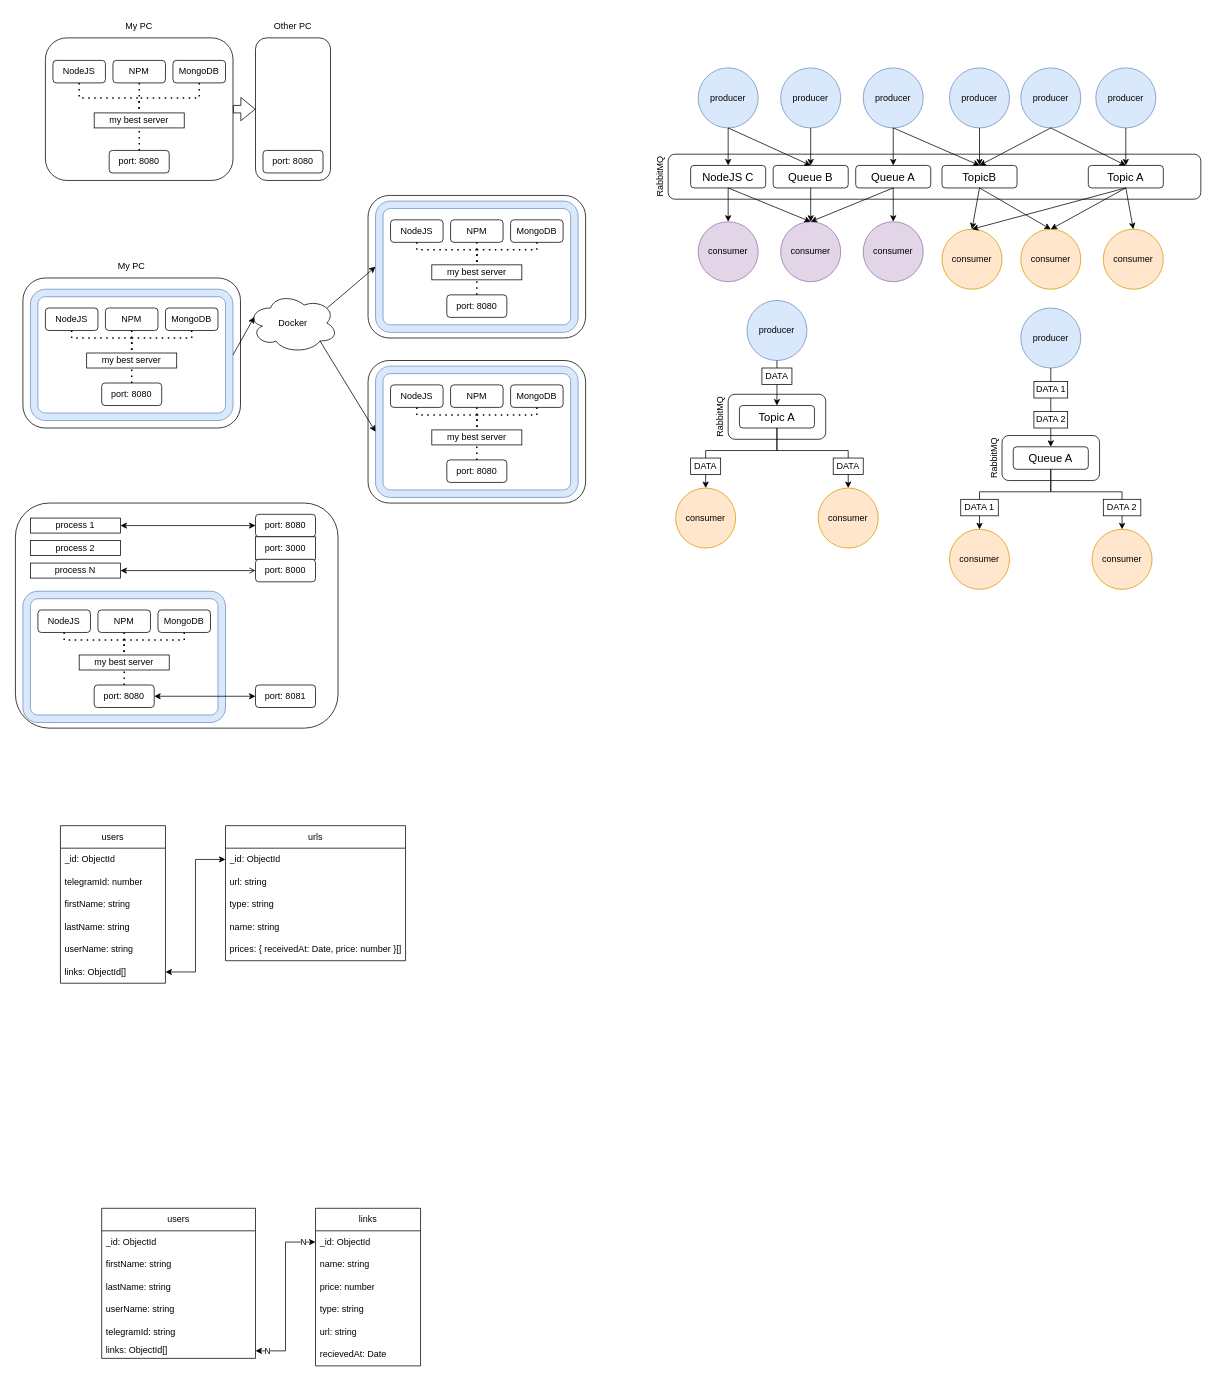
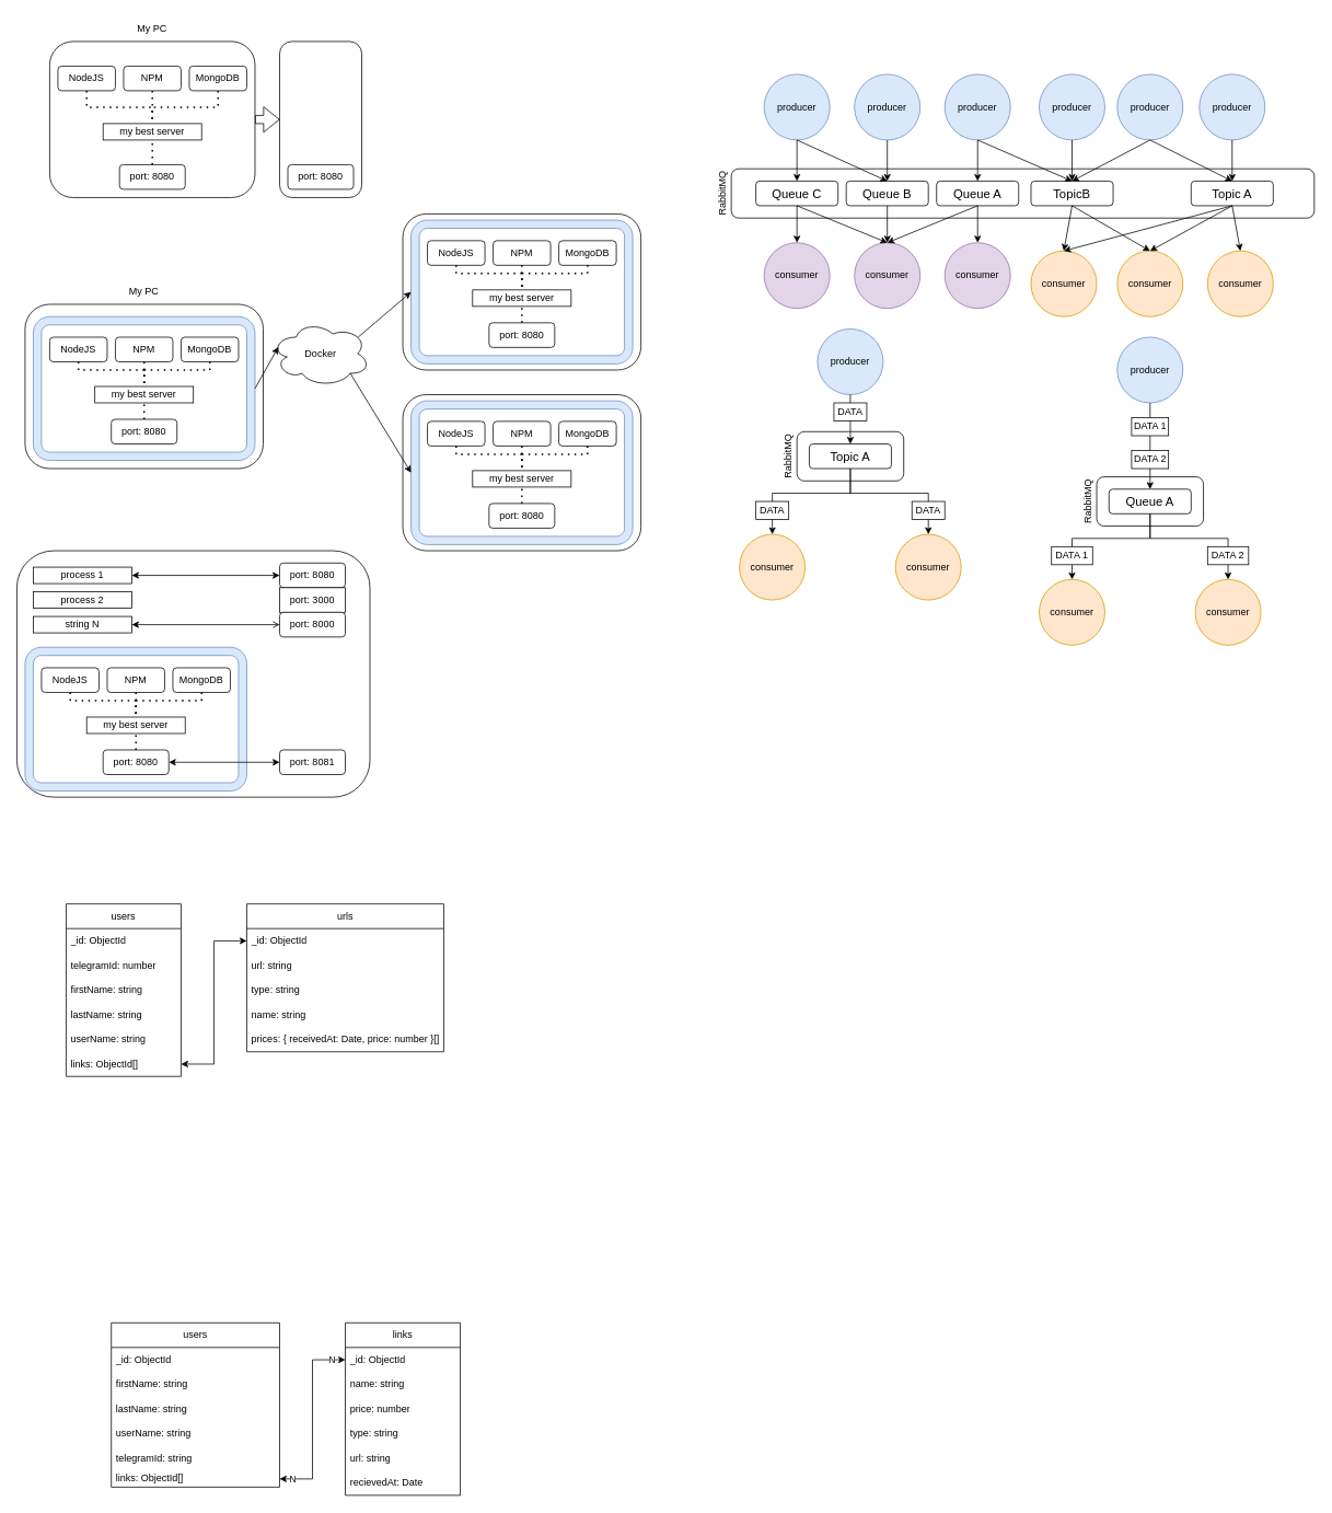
- <mxCell id="17" value="Other PC" style="text;html=1;align=center;verticalAlign=middle;whiteSpace=wrap;rounded=0;" vertex="1" parent="1"><mxGeometry x="340" y="20" width="100" height="30" as="geometry" /></mxCell>
- <mxCell id="99" value="&lt;font style=&quot;font-size: 15px;&quot;&gt;NodeJS C&lt;/font&gt;" style="rounded=1;whiteSpace=wrap;html=1;" vertex="1" parent="1"><mxGeometry x="920" y="220" width="100" height="30" as="geometry" /></mxCell>
+ <mxCell id="99" value="&lt;font style=&quot;font-size: 15px;&quot;&gt;Queue C&lt;/font&gt;" style="rounded=1;whiteSpace=wrap;html=1;" vertex="1" parent="1"><mxGeometry x="920" y="220" width="100" height="30" as="geometry" /></mxCell>
- <mxCell id="74" value="process N" style="rounded=0;whiteSpace=wrap;html=1;" vertex="1" parent="60"><mxGeometry x="20" y="80" width="120" height="20" as="geometry" /></mxCell>
+ <mxCell id="74" value="string N" style="rounded=0;whiteSpace=wrap;html=1;" vertex="1" parent="60"><mxGeometry x="20" y="80" width="120" height="20" as="geometry" /></mxCell>
